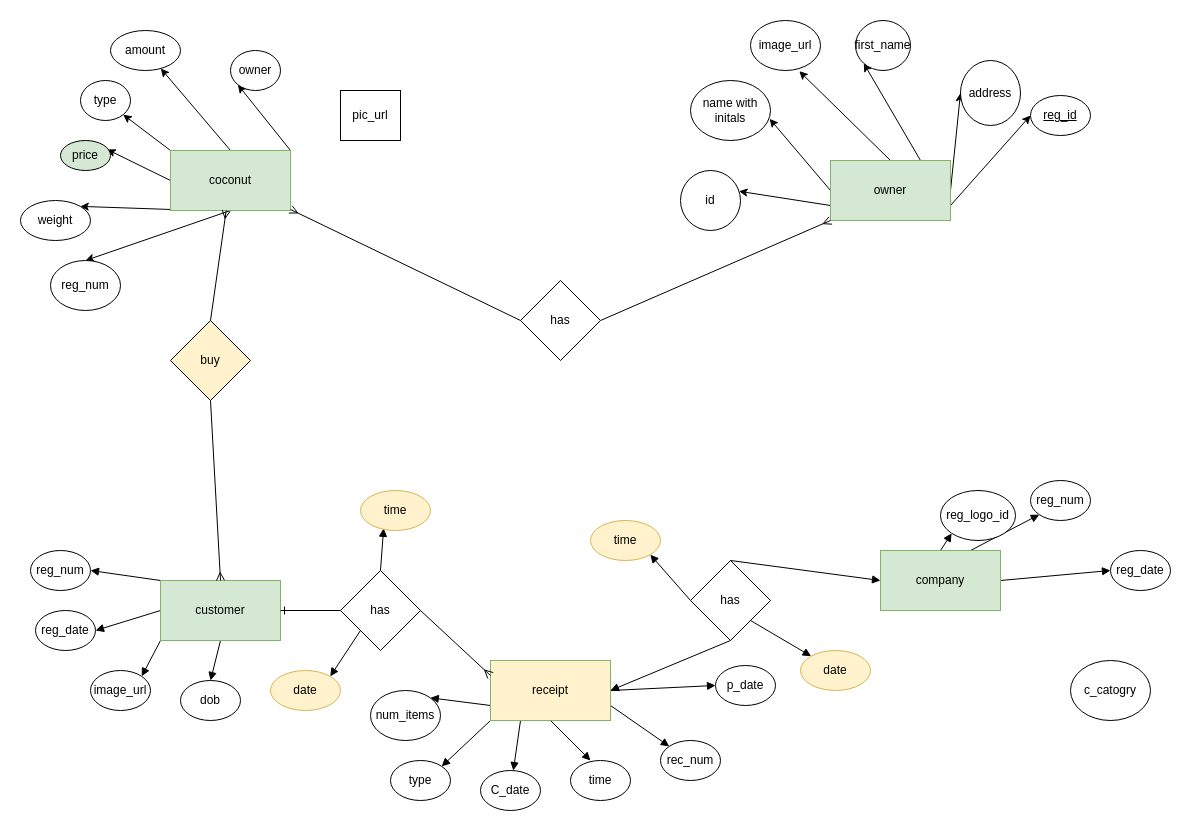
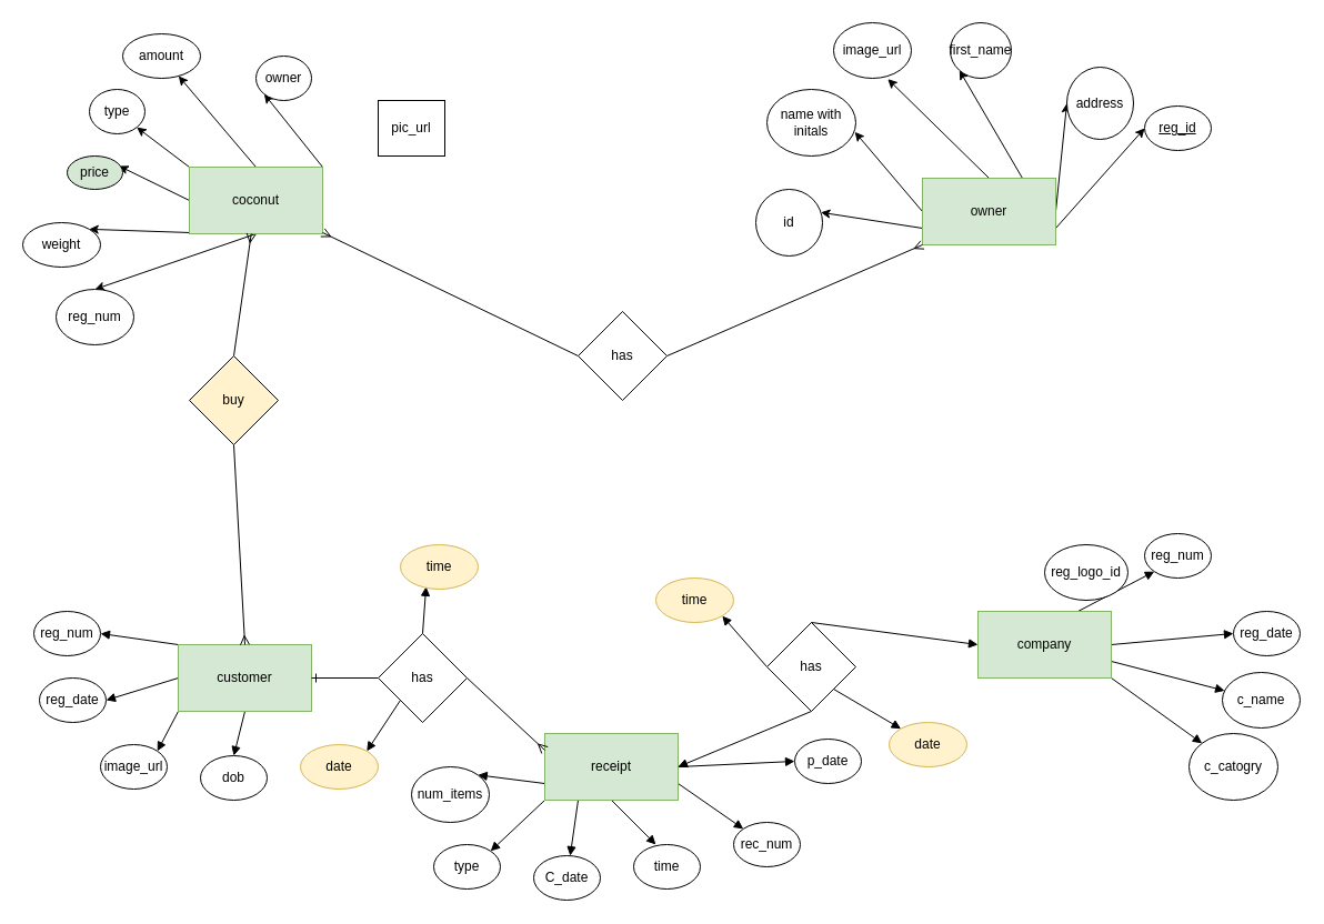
- <mxCell id="44" style="edgeStyle=none;html=1;exitX=0.5;exitY=0;exitDx=0;exitDy=0;entryX=0;entryY=1;entryDx=0;entryDy=0;endArrow=block;endFill=1;" edge="1" parent="1" source="49" target="54"><mxGeometry relative="1" as="geometry" /></mxCell>
+ <mxCell id="47" style="edgeStyle=none;html=1;exitX=1;exitY=0.75;exitDx=0;exitDy=0;endArrow=block;endFill=1;" edge="1" parent="1" source="49" target="52"><mxGeometry relative="1" as="geometry" /></mxCell>
+ <mxCell id="52" value="c_name" style="ellipse;whiteSpace=wrap;html=1;" vertex="1" parent="1"><mxGeometry x="1100" y="605" width="70" height="50" as="geometry" /></mxCell>
+ <mxCell id="48" style="edgeStyle=none;html=1;exitX=1;exitY=1;exitDx=0;exitDy=0;entryX=0;entryY=0;entryDx=0;entryDy=0;endArrow=block;endFill=1;" edge="1" parent="1" source="49" target="53"><mxGeometry relative="1" as="geometry" /></mxCell>
- <mxCell id="61" value="receipt" style="rounded=0;whiteSpace=wrap;html=1;fillColor=#fff2cc;strokeColor=#82b366;" vertex="1" parent="1"><mxGeometry x="490" y="660" width="120" height="60" as="geometry" /></mxCell>
+ <mxCell id="61" value="receipt" style="rounded=0;whiteSpace=wrap;html=1;fillColor=#d5e8d4;strokeColor=#82b366;" vertex="1" parent="1"><mxGeometry x="490" y="660" width="120" height="60" as="geometry" /></mxCell>
